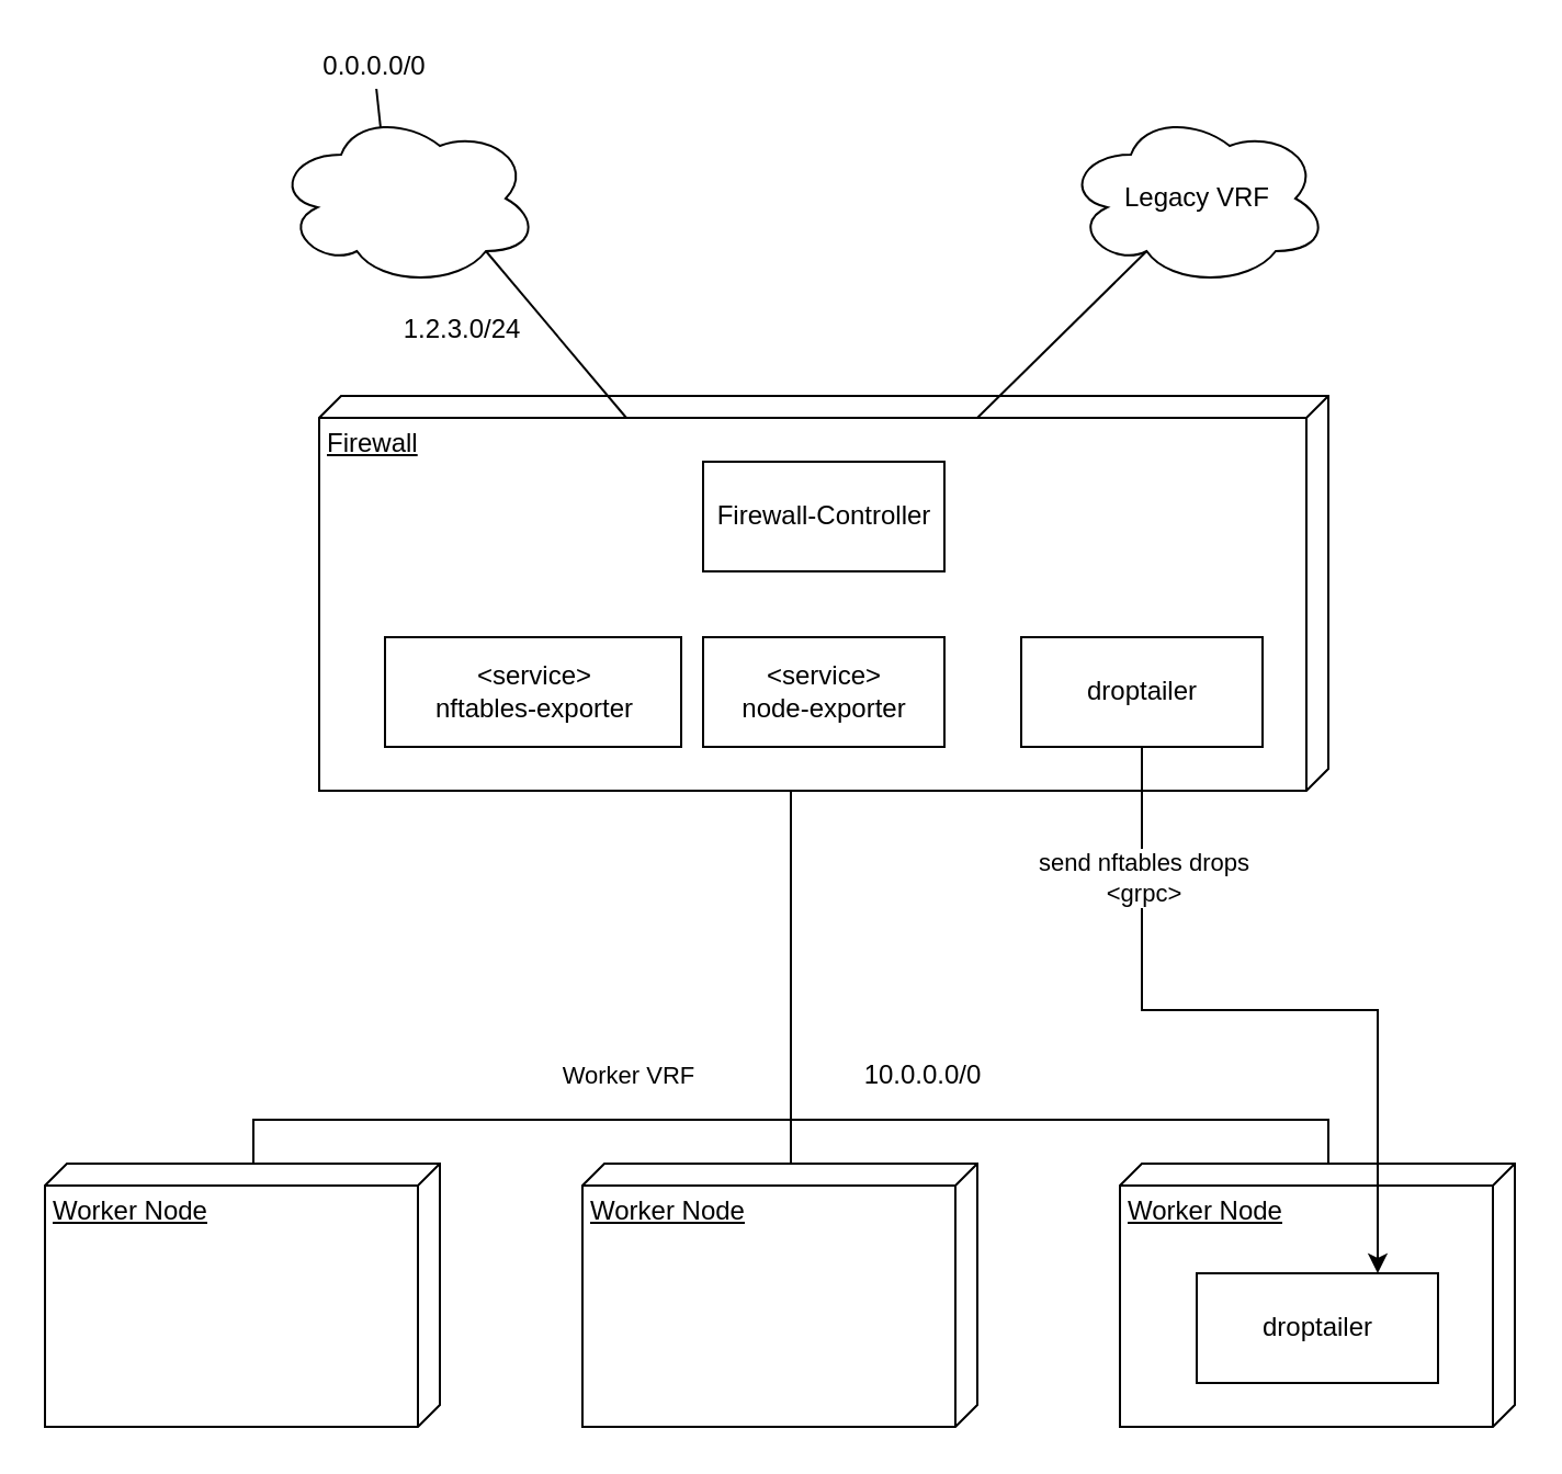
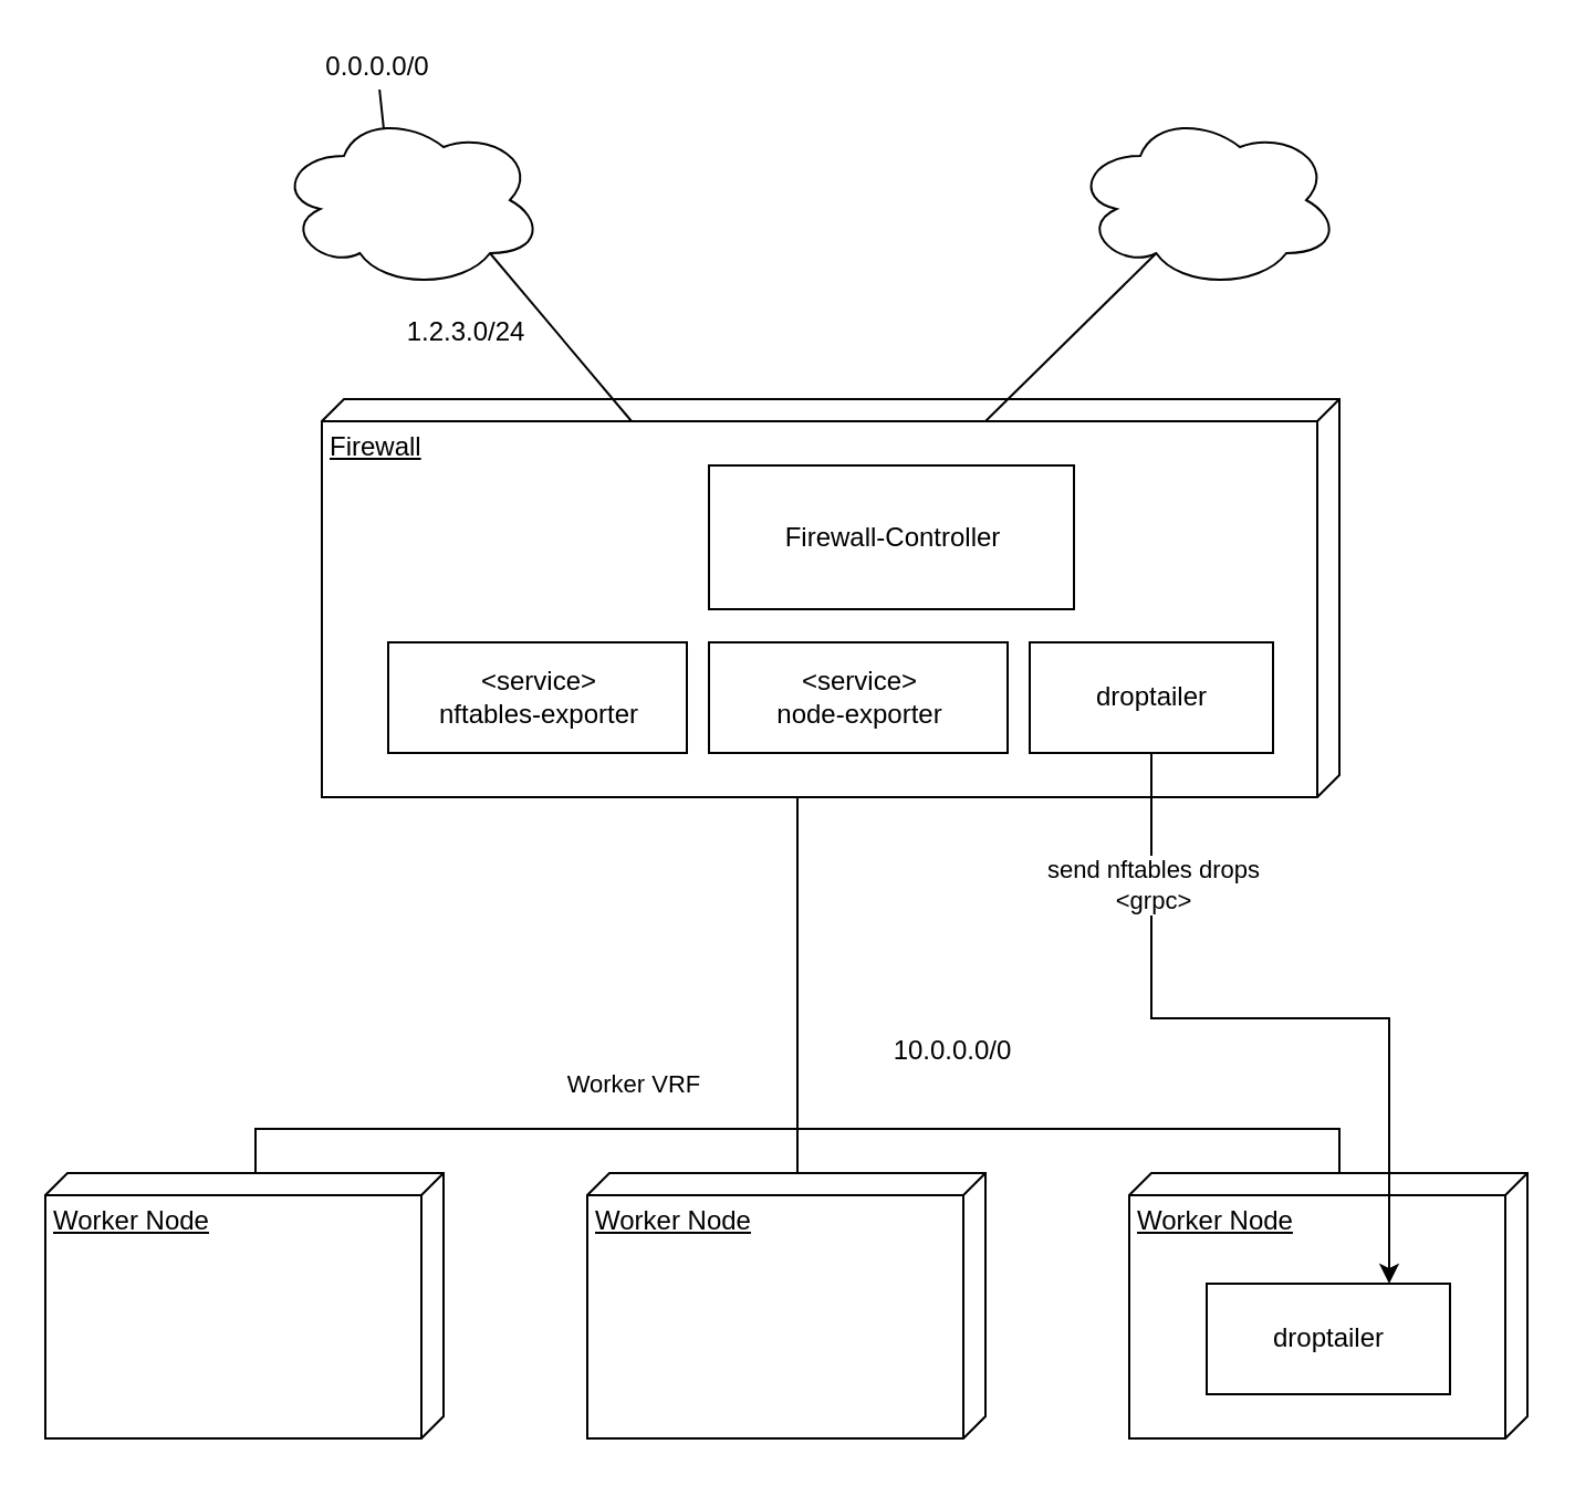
- <mxCell id="13" value="Legacy VRF" style="text;html=1;align=center;verticalAlign=middle;resizable=0;points=[];autosize=1;" parent="1" vertex="1"><mxGeometry x="505" y="80" width="80" height="20" as="geometry" /></mxCell>
- <mxCell id="7" value="Firewall-Controller" style="html=1;" parent="1" vertex="1"><mxGeometry x="320" y="210" width="110" height="50" as="geometry" /></mxCell>
+ <mxCell id="7" value="Firewall-Controller" style="html=1;" parent="1" vertex="1"><mxGeometry x="320" y="210" width="165" height="65" as="geometry" /></mxCell>
- <mxCell id="19" value="&amp;lt;service&amp;gt;&lt;br&gt;node-exporter" style="html=1;" vertex="1" parent="1"><mxGeometry x="320" y="290" width="110" height="50" as="geometry" /></mxCell>
+ <mxCell id="19" value="&amp;lt;service&amp;gt;&lt;br&gt;node-exporter" style="html=1;" vertex="1" parent="1"><mxGeometry x="320" y="290" width="135" height="50" as="geometry" /></mxCell>
- <mxCell id="15" value="10.0.0.0/0" style="text;html=1;align=center;verticalAlign=middle;resizable=0;points=[];autosize=1;" parent="1" vertex="1"><mxGeometry x="385" y="480" width="70" height="20" as="geometry" /></mxCell>
+ <mxCell id="15" value="10.0.0.0/0" style="text;html=1;align=center;verticalAlign=middle;resizable=0;points=[];autosize=1;" parent="1" vertex="1"><mxGeometry x="395" y="465" width="70" height="20" as="geometry" /></mxCell>
